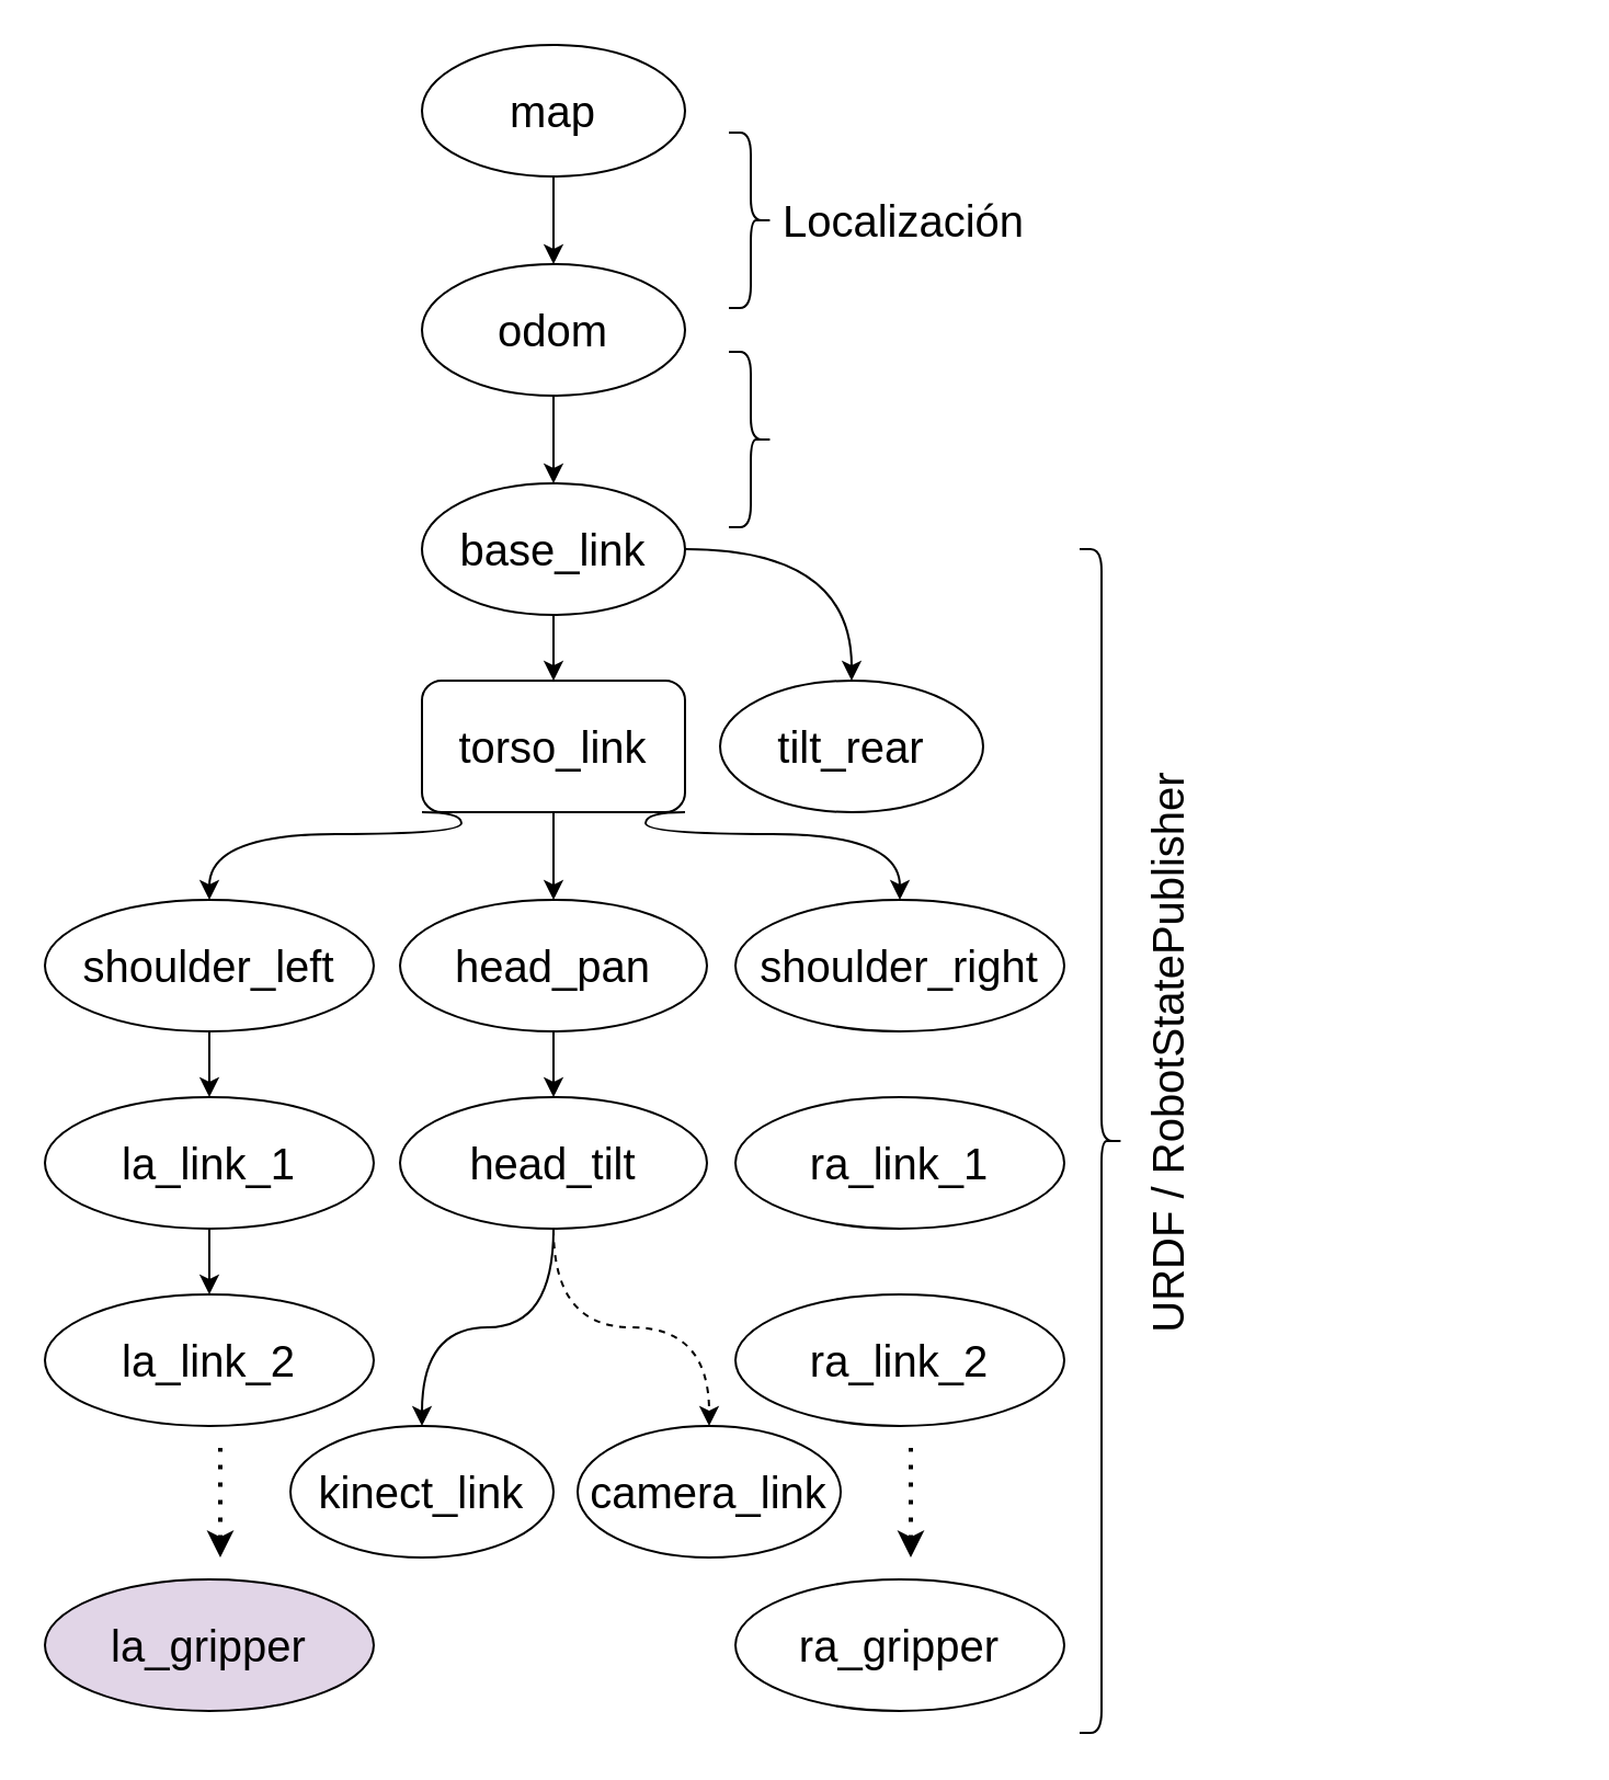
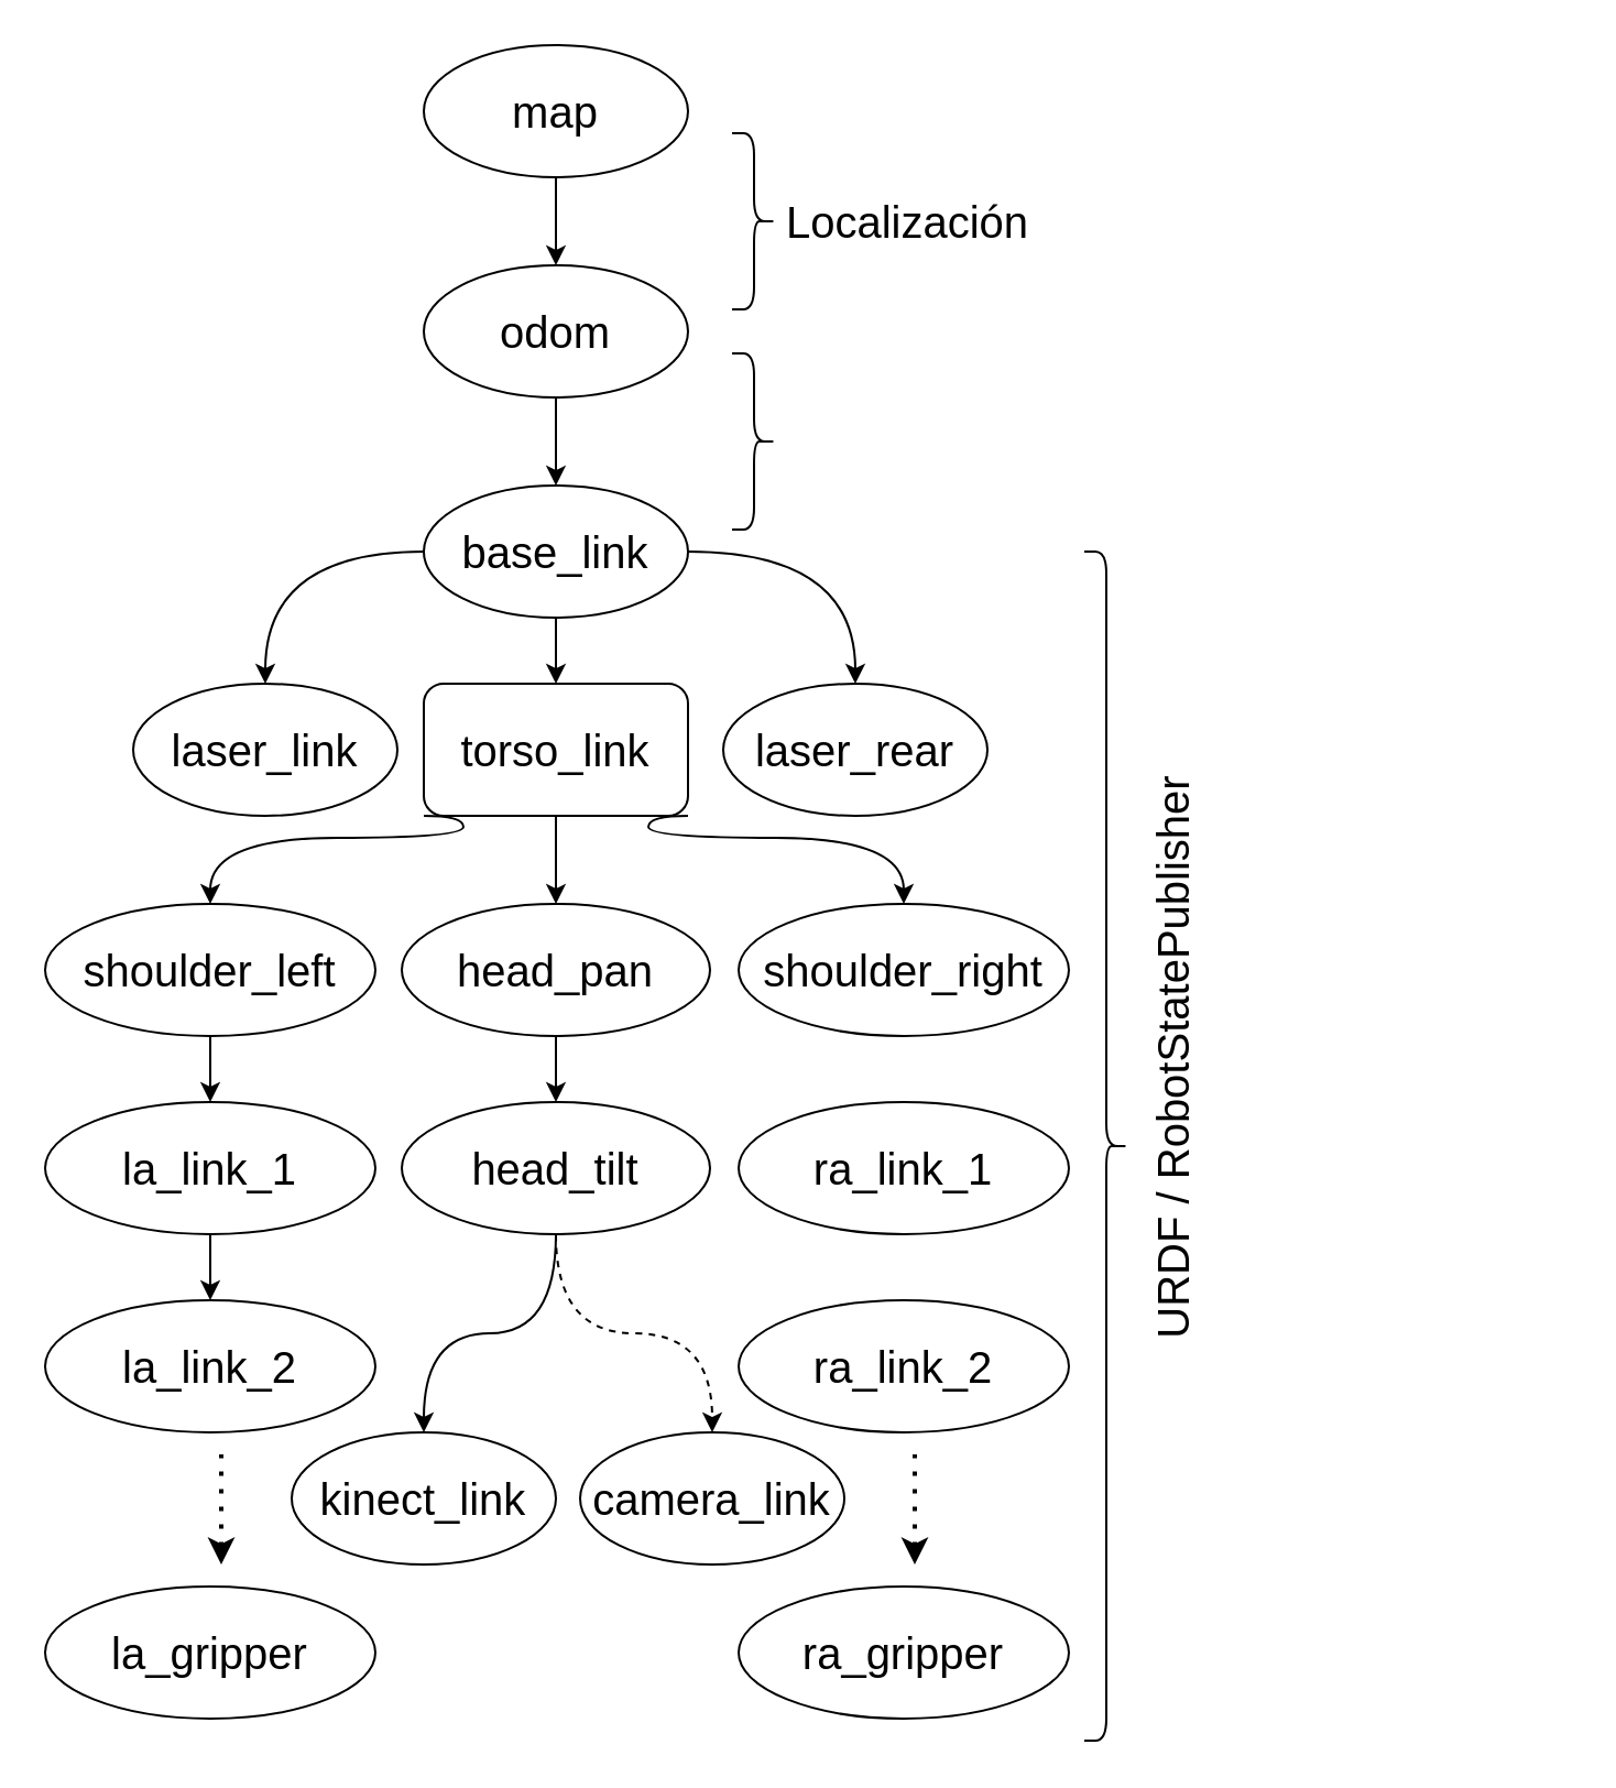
+ <mxCell id="8" style="edgeStyle=orthogonalEdgeStyle;curved=1;rounded=0;orthogonalLoop=1;jettySize=auto;html=1;exitX=0;exitY=0.5;exitDx=0;exitDy=0;entryX=0.5;entryY=0;entryDx=0;entryDy=0;fontSize=20;" edge="1" parent="1" source="9" target="14"><mxGeometry relative="1" as="geometry" /></mxCell>
+ <mxCell id="14" value="laser_link" style="ellipse;whiteSpace=wrap;html=1;fontSize=20;" vertex="1" parent="1"><mxGeometry x="60" y="310" width="120" height="60" as="geometry" /></mxCell>
- <mxCell id="15" value="tilt_rear" style="ellipse;whiteSpace=wrap;html=1;fontSize=20;" vertex="1" parent="1"><mxGeometry x="328" y="310" width="120" height="60" as="geometry" /></mxCell>
+ <mxCell id="15" value="laser_rear" style="ellipse;whiteSpace=wrap;html=1;fontSize=20;" vertex="1" parent="1"><mxGeometry x="328" y="310" width="120" height="60" as="geometry" /></mxCell>
- <mxCell id="25" value="la_gripper" style="ellipse;whiteSpace=wrap;html=1;fontSize=20;fillColor=#e1d5e7;" vertex="1" parent="1"><mxGeometry x="20" y="720" width="150" height="60" as="geometry" /></mxCell>
+ <mxCell id="25" value="la_gripper" style="ellipse;whiteSpace=wrap;html=1;fontSize=20;" vertex="1" parent="1"><mxGeometry x="20" y="720" width="150" height="60" as="geometry" /></mxCell>
